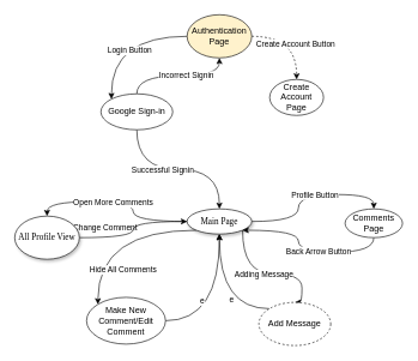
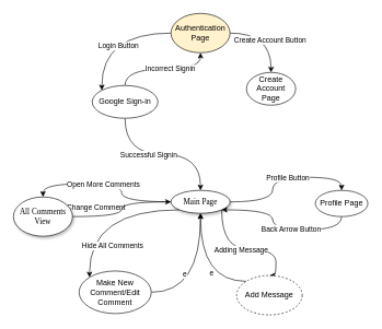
- <mxCell id="13" value="Create Account Button" style="edgeStyle=orthogonalEdgeStyle;rounded=0;orthogonalLoop=1;jettySize=auto;html=1;exitX=1;exitY=0.5;exitDx=0;exitDy=0;entryX=0.5;entryY=0;entryDx=0;entryDy=0;curved=1;dashed=1;" parent="1" source="14" target="16" edge="1"><mxGeometry x="0.184" y="-2" relative="1" as="geometry"><mxPoint as="offset" /></mxGeometry></mxCell>
+ <mxCell id="13" value="Create Account Button" style="edgeStyle=orthogonalEdgeStyle;rounded=0;orthogonalLoop=1;jettySize=auto;html=1;exitX=1;exitY=0.5;exitDx=0;exitDy=0;entryX=0.5;entryY=0;entryDx=0;entryDy=0;curved=1;" parent="1" source="14" target="16" edge="1"><mxGeometry x="0.184" y="-2" relative="1" as="geometry"><mxPoint as="offset" /></mxGeometry></mxCell>
- <mxCell id="24" value="Comments Page" style="ellipse;whiteSpace=wrap;html=1;" parent="1" vertex="1"><mxGeometry x="480" y="290" width="80" height="40" as="geometry" /></mxCell>
+ <mxCell id="24" value="Profile Page" style="ellipse;whiteSpace=wrap;html=1;" parent="1" vertex="1"><mxGeometry x="480" y="290" width="80" height="40" as="geometry" /></mxCell>
- <mxCell id="27" value="All Profile View" style="ellipse;whiteSpace=wrap;html=1;rounded=0;shadow=1;comic=0;labelBackgroundColor=none;strokeWidth=1;fontFamily=Verdana;fontSize=12;align=center;" parent="1" vertex="1"><mxGeometry x="20" y="300" width="90" height="60" as="geometry" /></mxCell>
+ <mxCell id="27" value="All Comments View" style="ellipse;whiteSpace=wrap;html=1;rounded=0;shadow=1;comic=0;labelBackgroundColor=none;strokeWidth=1;fontFamily=Verdana;fontSize=12;align=center;" parent="1" vertex="1"><mxGeometry x="20" y="300" width="90" height="60" as="geometry" /></mxCell>
